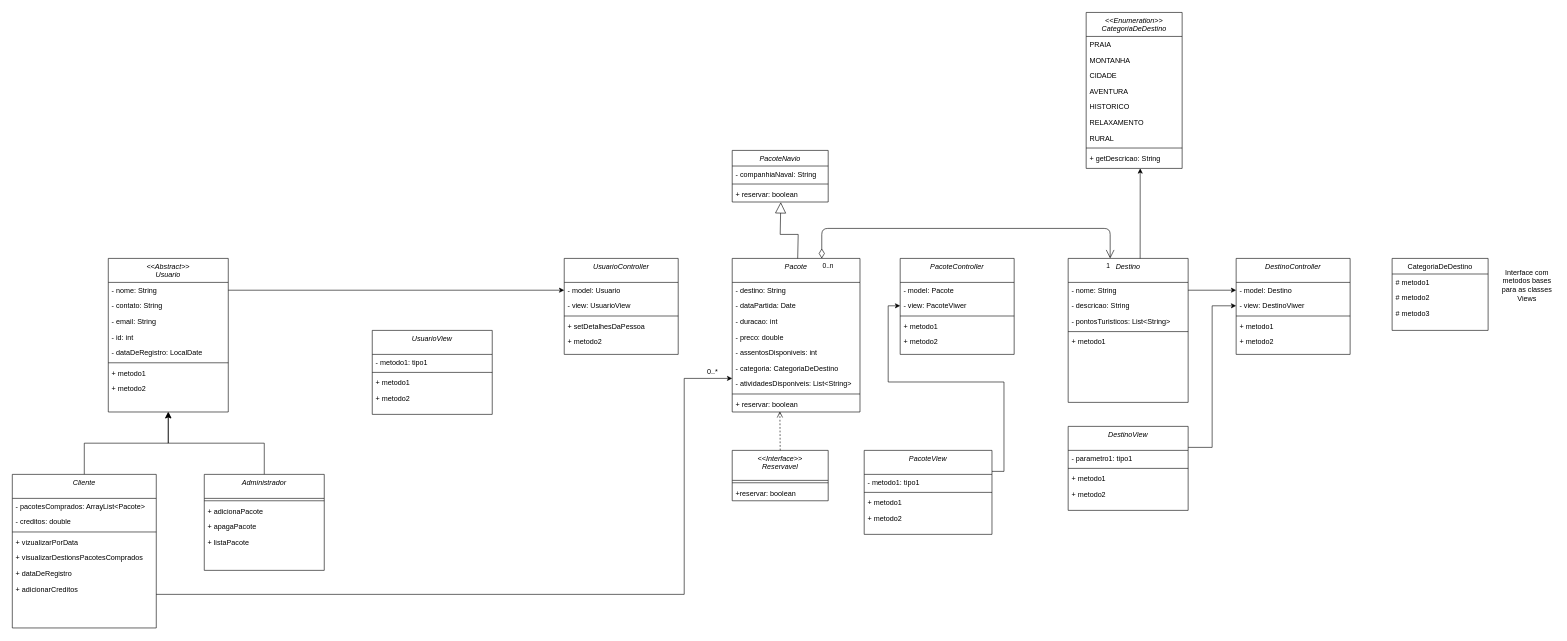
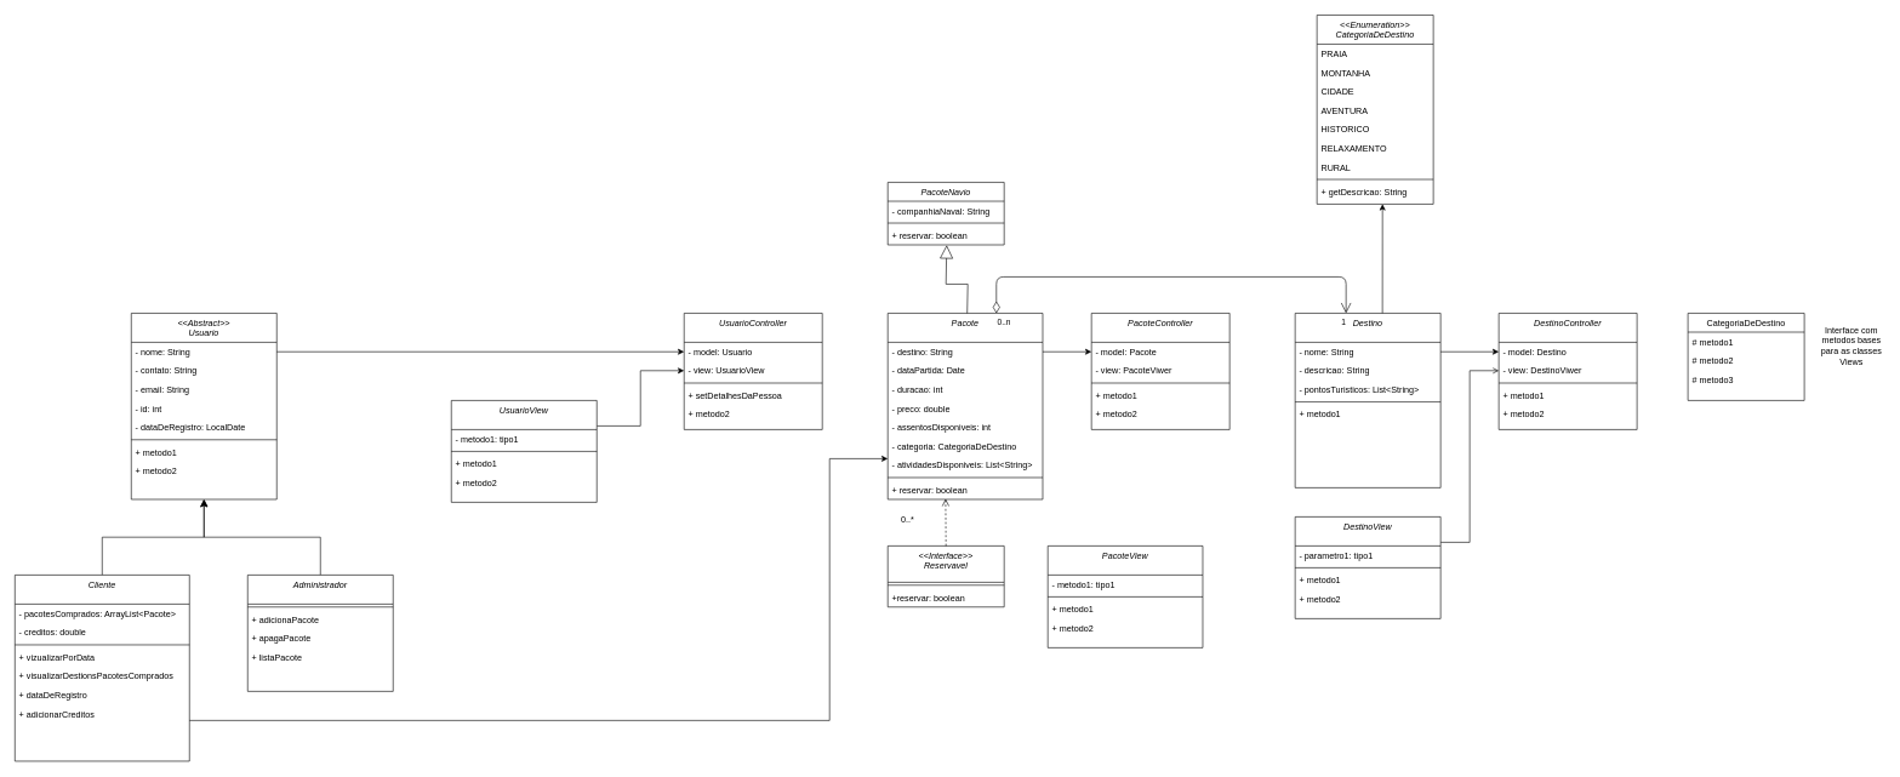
+ <mxCell id="52" style="edgeStyle=orthogonalEdgeStyle;rounded=0;orthogonalLoop=1;jettySize=auto;html=1;exitX=1;exitY=0.5;exitDx=0;exitDy=0;entryX=0;entryY=0.5;entryDx=0;entryDy=0;" parent="1" source="13" target="45" edge="1"><mxGeometry relative="1" as="geometry" /></mxCell>
- <mxCell id="75" style="edgeStyle=orthogonalEdgeStyle;rounded=0;orthogonalLoop=1;jettySize=auto;html=1;exitX=1;exitY=0.25;exitDx=0;exitDy=0;entryX=0;entryY=0.5;entryDx=0;entryDy=0;" parent="1" source="76" target="84" edge="1"><mxGeometry relative="1" as="geometry" /></mxCell>
+ <mxCell id="75" style="edgeStyle=orthogonalEdgeStyle;rounded=0;orthogonalLoop=1;jettySize=auto;html=1;exitX=1;exitY=0.25;exitDx=0;exitDy=0;entryX=0;entryY=0.5;entryDx=0;entryDy=0;endArrow=open;" parent="1" source="76" target="84" edge="1"><mxGeometry relative="1" as="geometry" /></mxCell>
+ <mxCell id="23" style="edgeStyle=orthogonalEdgeStyle;rounded=0;orthogonalLoop=1;jettySize=auto;html=1;exitX=1;exitY=0.25;exitDx=0;exitDy=0;entryX=0;entryY=0.5;entryDx=0;entryDy=0;" parent="1" source="24" target="32" edge="1"><mxGeometry relative="1" as="geometry" /></mxCell>
- <mxCell id="122" value="0..*" style="text;html=1;align=center;verticalAlign=middle;resizable=0;points=[];autosize=1;strokeColor=none;fillColor=none;" parent="1" vertex="1"><mxGeometry x="1167" y="605" width="40" height="30" as="geometry" /></mxCell>
+ <mxCell id="122" value="0..*" style="text;html=1;align=center;verticalAlign=middle;resizable=0;points=[];autosize=1;strokeColor=none;fillColor=none;" parent="1" vertex="1"><mxGeometry x="1227" y="700" width="40" height="30" as="geometry" /></mxCell>
- <mxCell id="37" style="edgeStyle=orthogonalEdgeStyle;rounded=0;orthogonalLoop=1;jettySize=auto;html=1;exitX=1;exitY=0.25;exitDx=0;exitDy=0;entryX=0;entryY=0.5;entryDx=0;entryDy=0;" parent="1" source="38" target="46" edge="1"><mxGeometry relative="1" as="geometry" /></mxCell>
